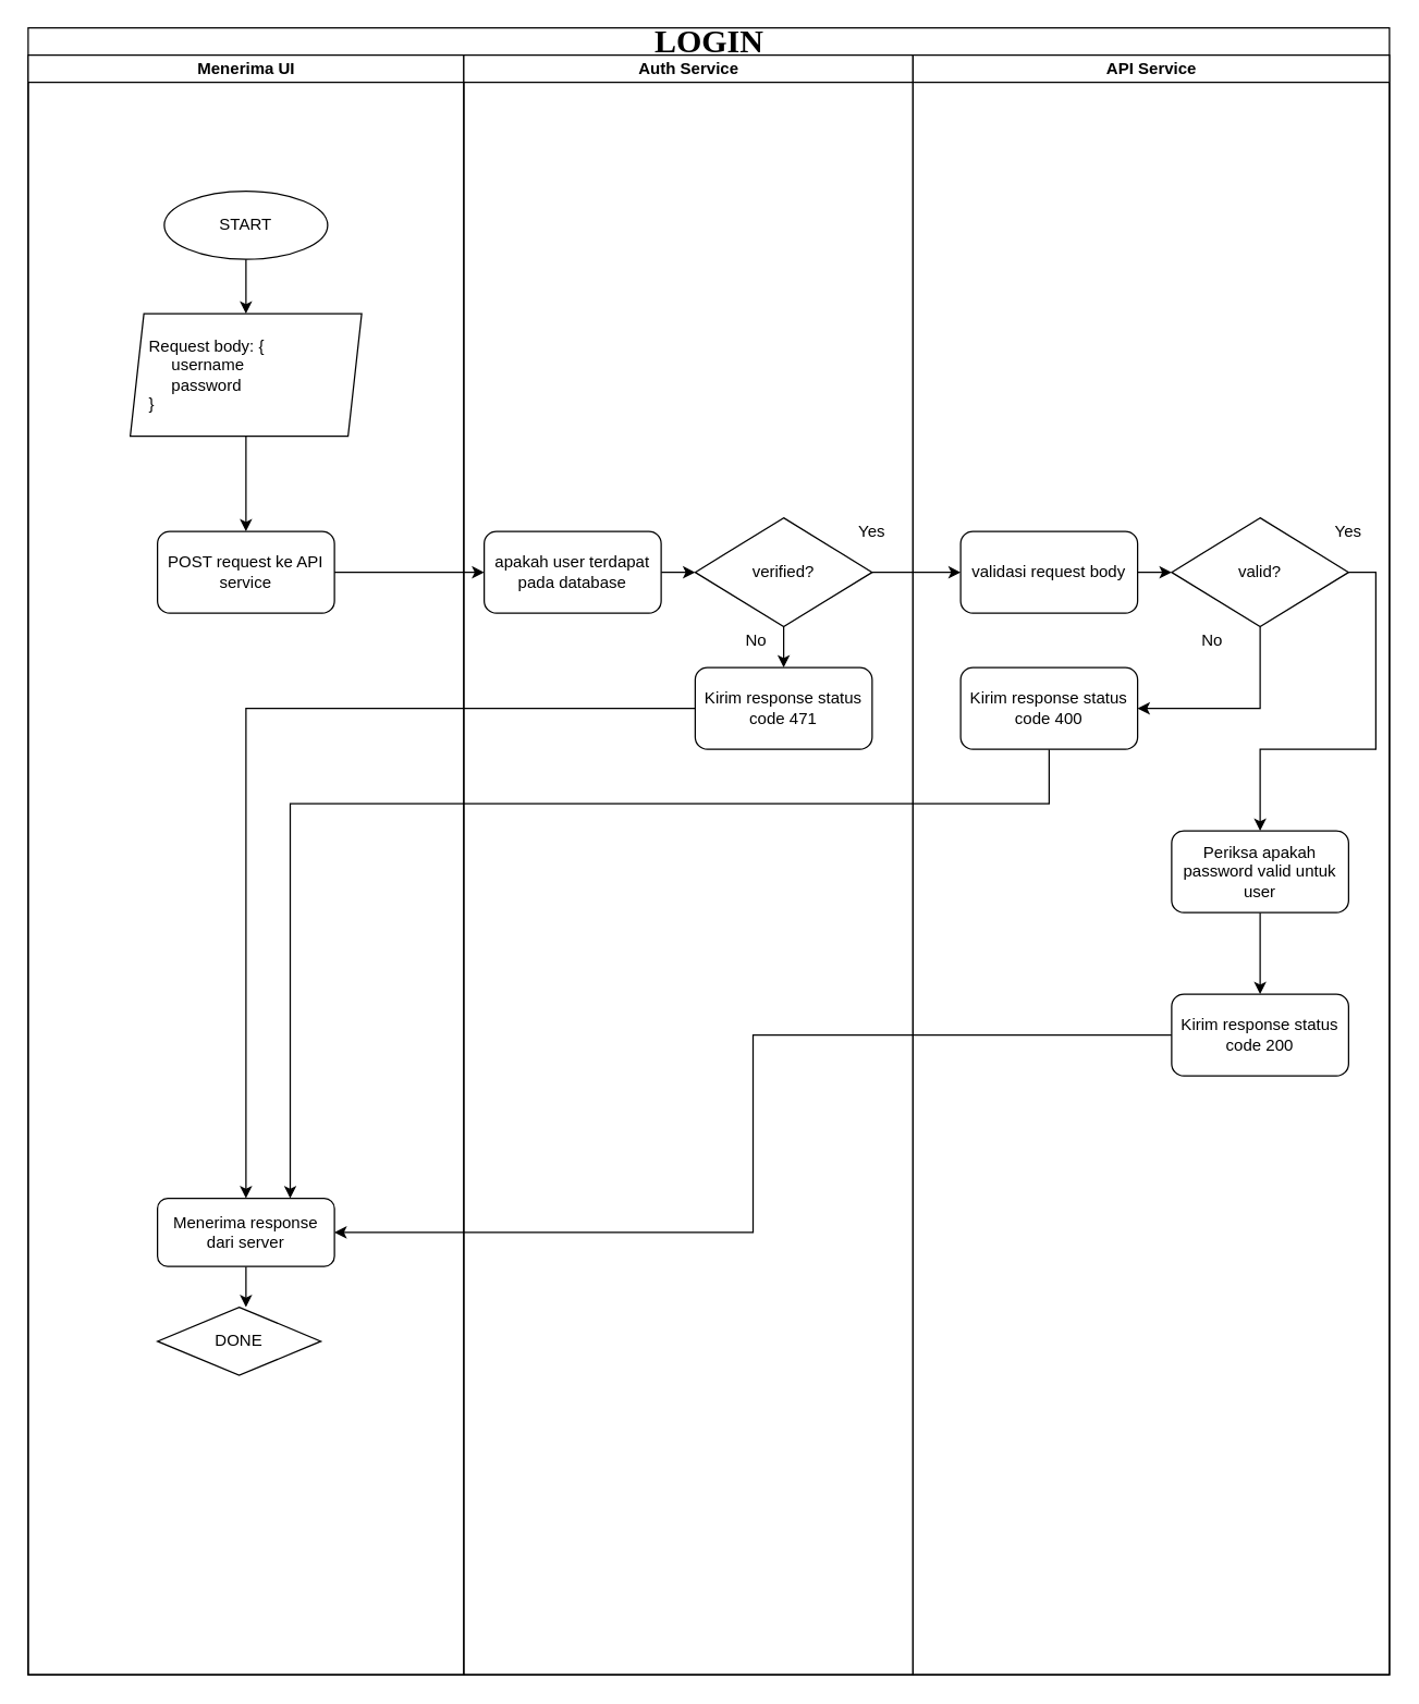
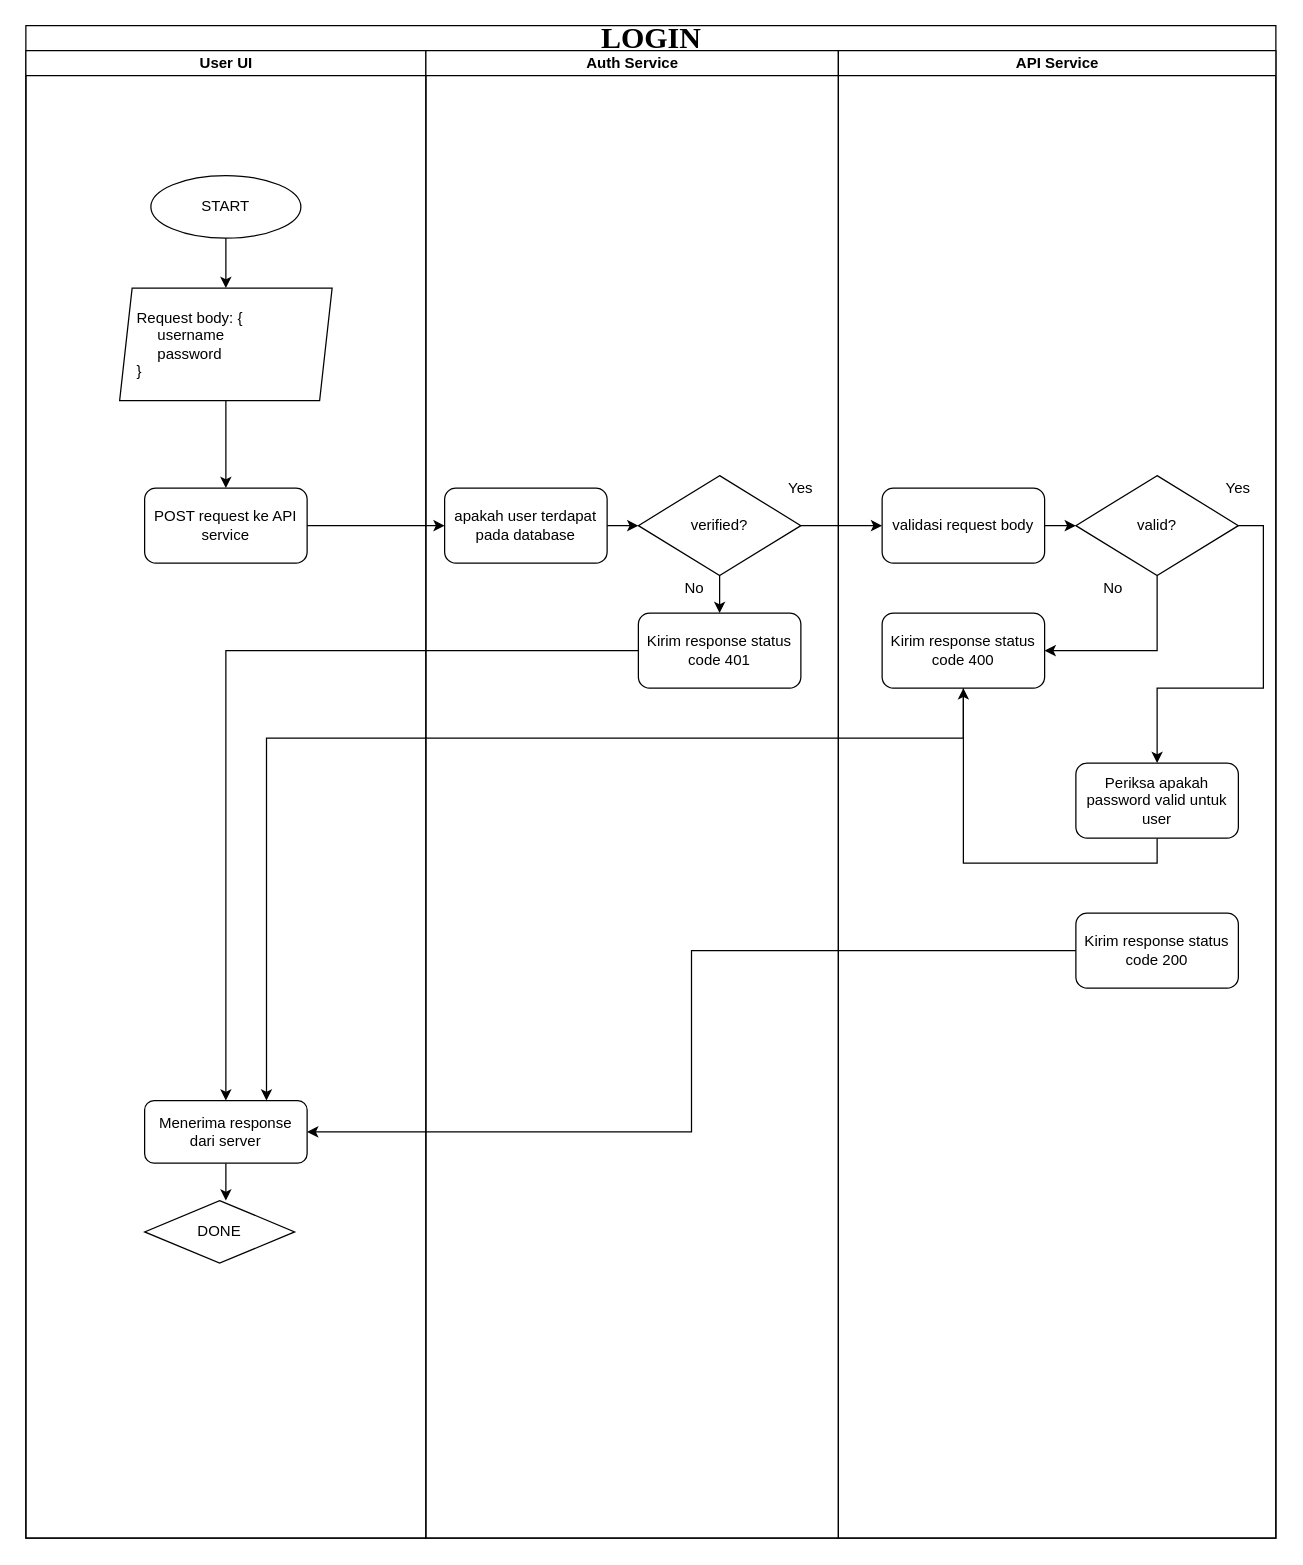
- <mxCell id="3" value="Menerima UI" style="swimlane;html=1;startSize=20;" parent="2" vertex="1"><mxGeometry y="20" width="320" height="1190" as="geometry" /></mxCell>
+ <mxCell id="3" value="User UI" style="swimlane;html=1;startSize=20;" parent="2" vertex="1"><mxGeometry y="20" width="320" height="1190" as="geometry" /></mxCell>
- <mxCell id="24" value="Kirim response status code 471" style="rounded=1;whiteSpace=wrap;html=1;" parent="17" vertex="1"><mxGeometry x="170" y="450" width="130" height="60" as="geometry" /></mxCell>
+ <mxCell id="24" value="Kirim response status code 401" style="rounded=1;whiteSpace=wrap;html=1;" parent="17" vertex="1"><mxGeometry x="170" y="450" width="130" height="60" as="geometry" /></mxCell>
- <mxCell id="34" style="edgeStyle=orthogonalEdgeStyle;rounded=0;orthogonalLoop=1;jettySize=auto;html=1;exitX=0.5;exitY=1;exitDx=0;exitDy=0;entryX=0.5;entryY=0;entryDx=0;entryDy=0;" parent="25" source="35" target="36" edge="1"><mxGeometry relative="1" as="geometry"><mxPoint x="255" y="650" as="targetPoint" /></mxGeometry></mxCell>
+ <mxCell id="34" style="edgeStyle=orthogonalEdgeStyle;rounded=0;orthogonalLoop=1;jettySize=auto;html=1;exitX=0.5;exitY=1;exitDx=0;exitDy=0;" parent="25" source="35" target="32" edge="1"><mxGeometry relative="1" as="geometry"><mxPoint x="255" y="650" as="targetPoint" /></mxGeometry></mxCell>
